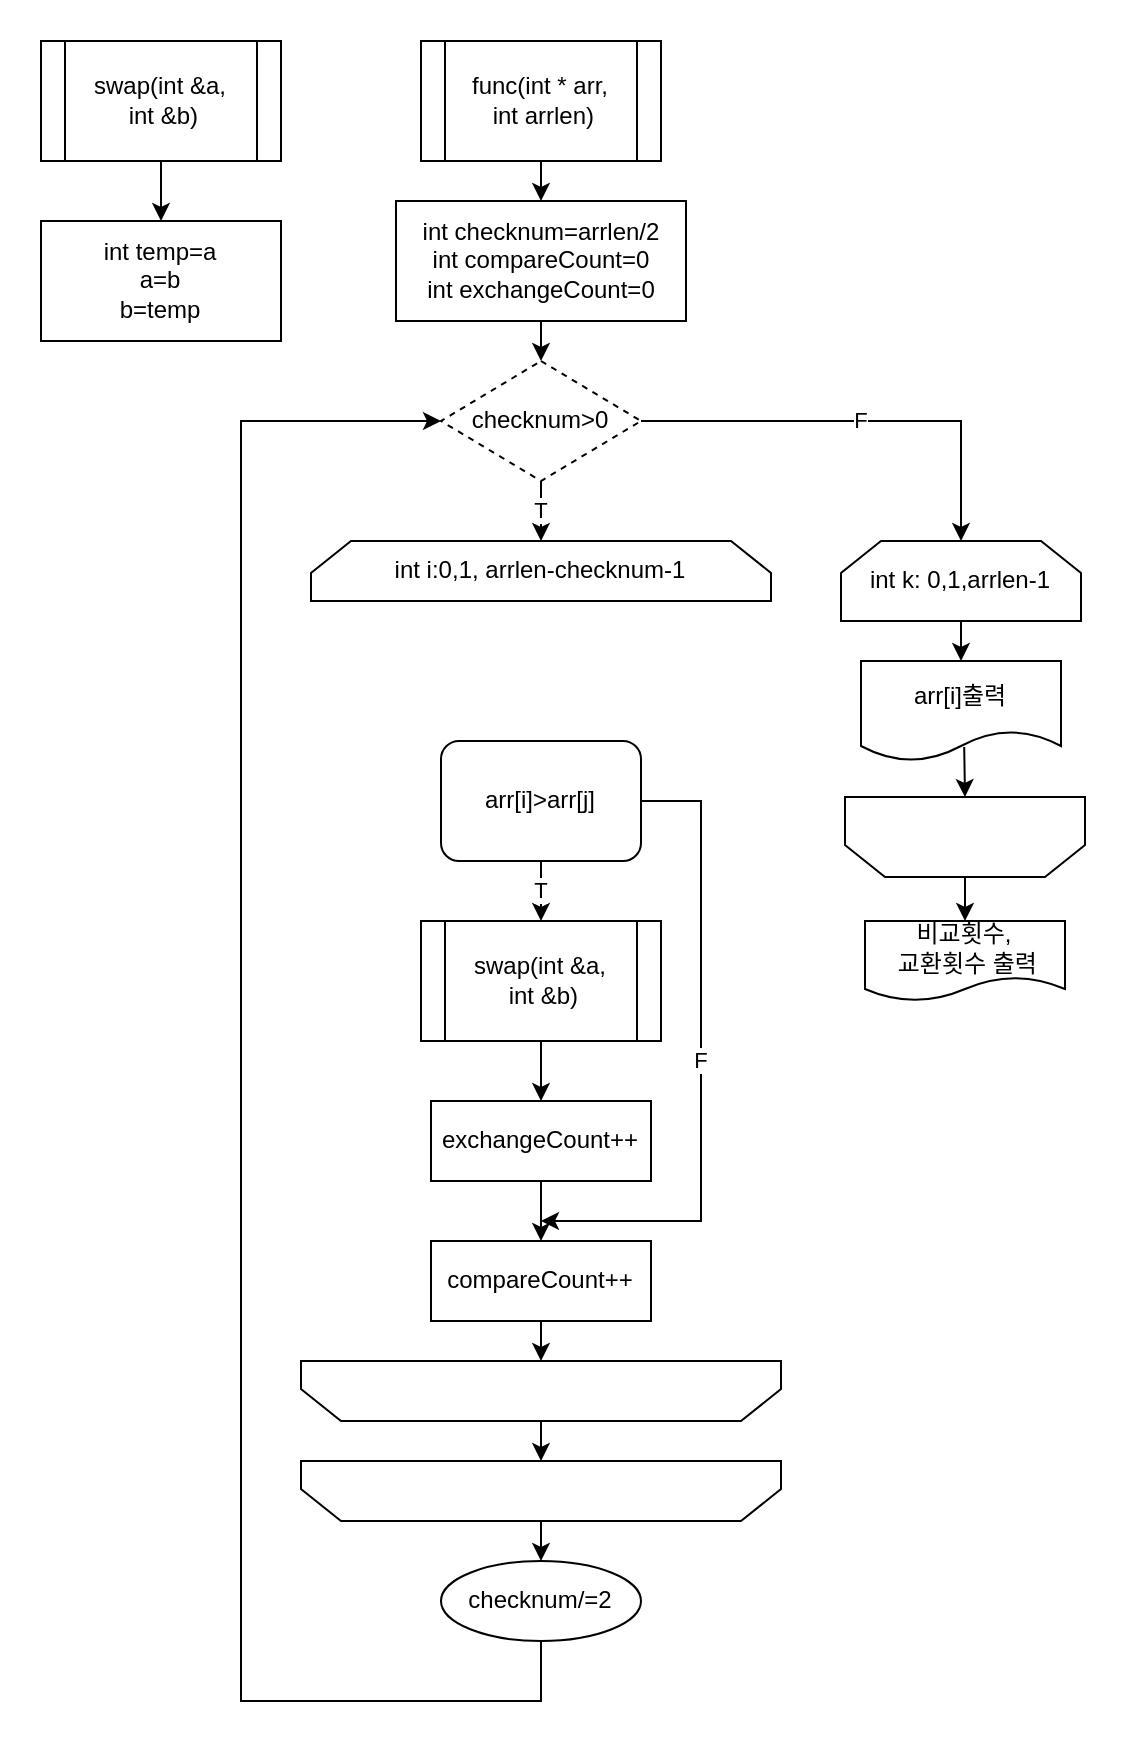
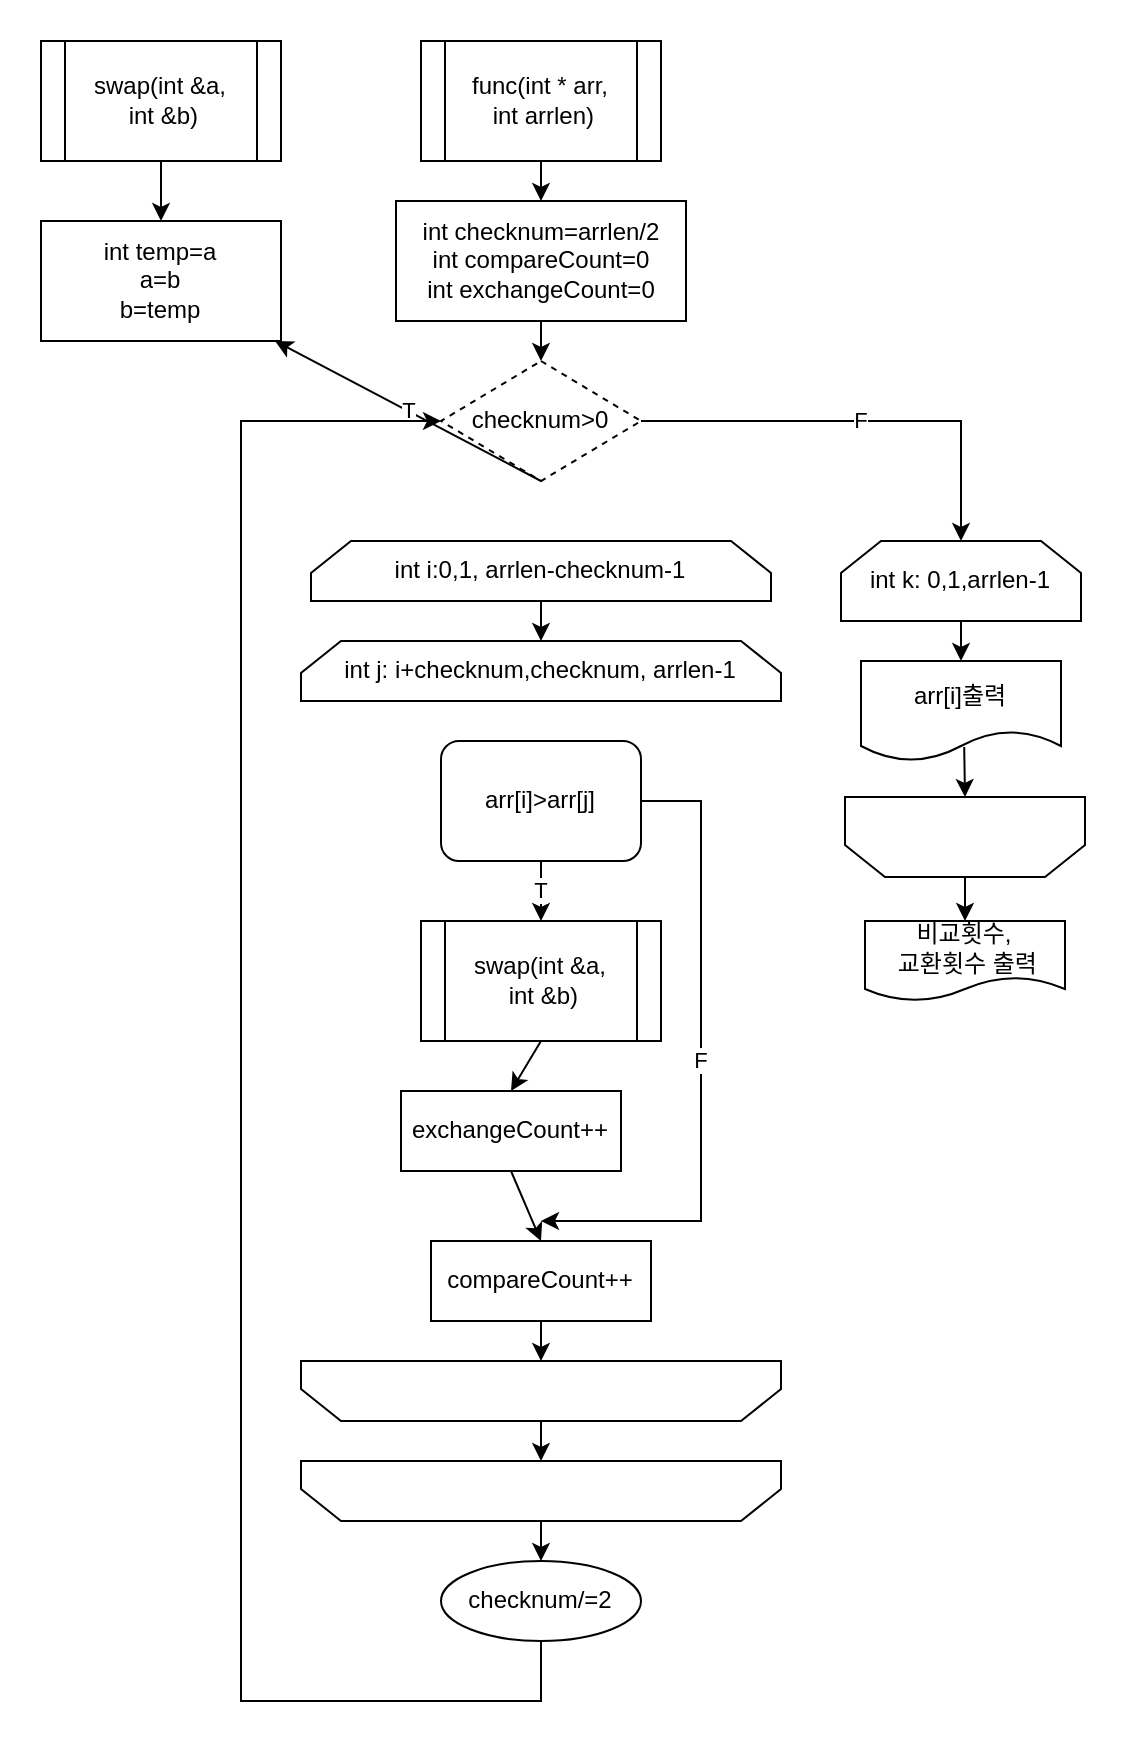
- <mxCell id="18" value="T" style="endArrow=classic;html=1;rounded=0;exitX=0.5;exitY=1;exitDx=0;exitDy=0;entryX=0.5;entryY=0;entryDx=0;entryDy=0;" edge="1" parent="1" source="12" target="3"><mxGeometry width="50" height="50" relative="1" as="geometry"><mxPoint x="400" y="330" as="sourcePoint" /><mxPoint x="450" y="280" as="targetPoint" /></mxGeometry></mxCell>
+ <mxCell id="18" value="T" style="endArrow=classic;html=1;rounded=0;exitX=0.5;exitY=1;exitDx=0;exitDy=0;" edge="1" parent="1" source="12" target="8"><mxGeometry width="50" height="50" relative="1" as="geometry"><mxPoint x="400" y="330" as="sourcePoint" /><mxPoint x="450" y="280" as="targetPoint" /></mxGeometry></mxCell>
+ <mxCell id="19" value="" style="endArrow=classic;html=1;rounded=0;exitX=0.5;exitY=1;exitDx=0;exitDy=0;entryX=0.5;entryY=0;entryDx=0;entryDy=0;" edge="1" parent="1" source="3" target="4"><mxGeometry width="50" height="50" relative="1" as="geometry"><mxPoint x="400" y="330" as="sourcePoint" /><mxPoint x="450" y="280" as="targetPoint" /></mxGeometry></mxCell>
+ <mxCell id="4" value="int j: i+checknum,checknum, arrlen-1" style="shape=loopLimit;whiteSpace=wrap;html=1;" parent="1" vertex="1"><mxGeometry x="150" y="320" width="240" height="30" as="geometry" /></mxCell>
- <mxCell id="6" value="exchangeCount++" style="rounded=0;whiteSpace=wrap;html=1;" parent="1" vertex="1"><mxGeometry x="215" y="550" width="110" height="40" as="geometry" /></mxCell>
+ <mxCell id="6" value="exchangeCount++" style="rounded=0;whiteSpace=wrap;html=1;" parent="1" vertex="1"><mxGeometry x="200" y="545" width="110" height="40" as="geometry" /></mxCell>
